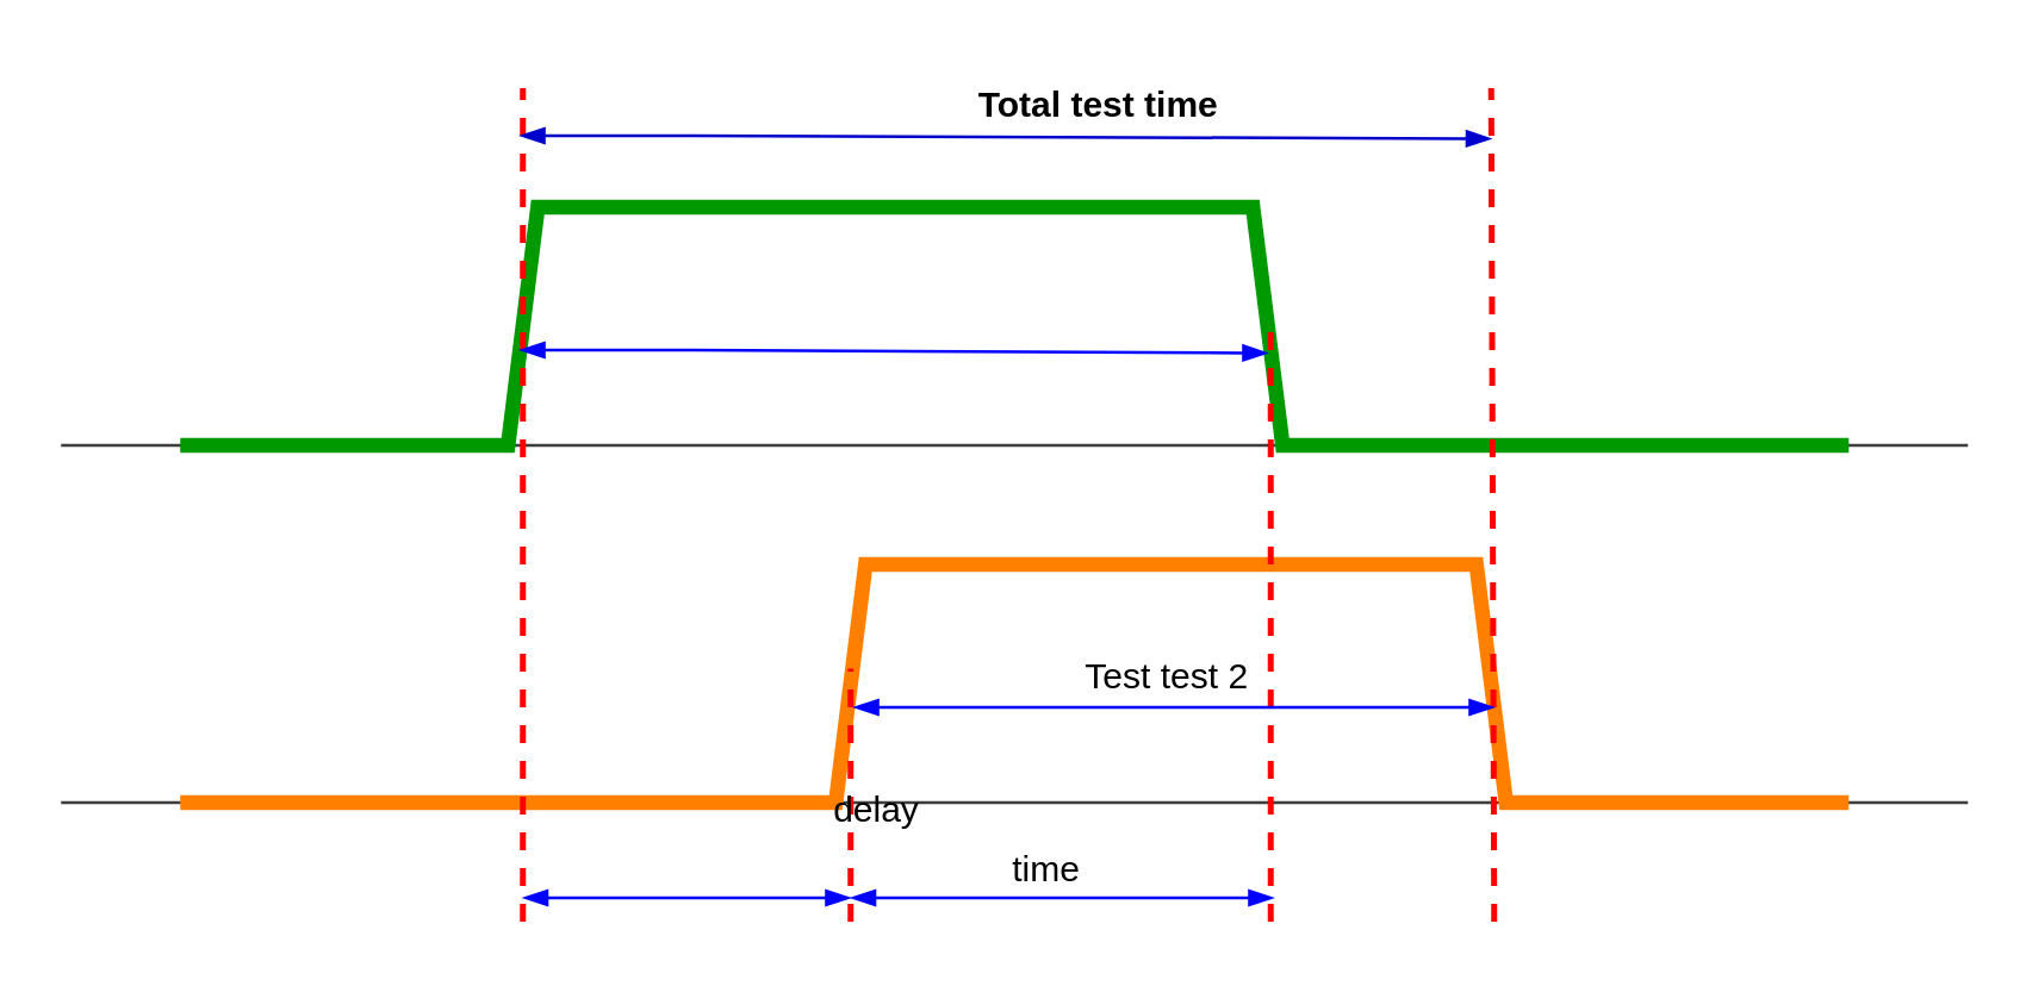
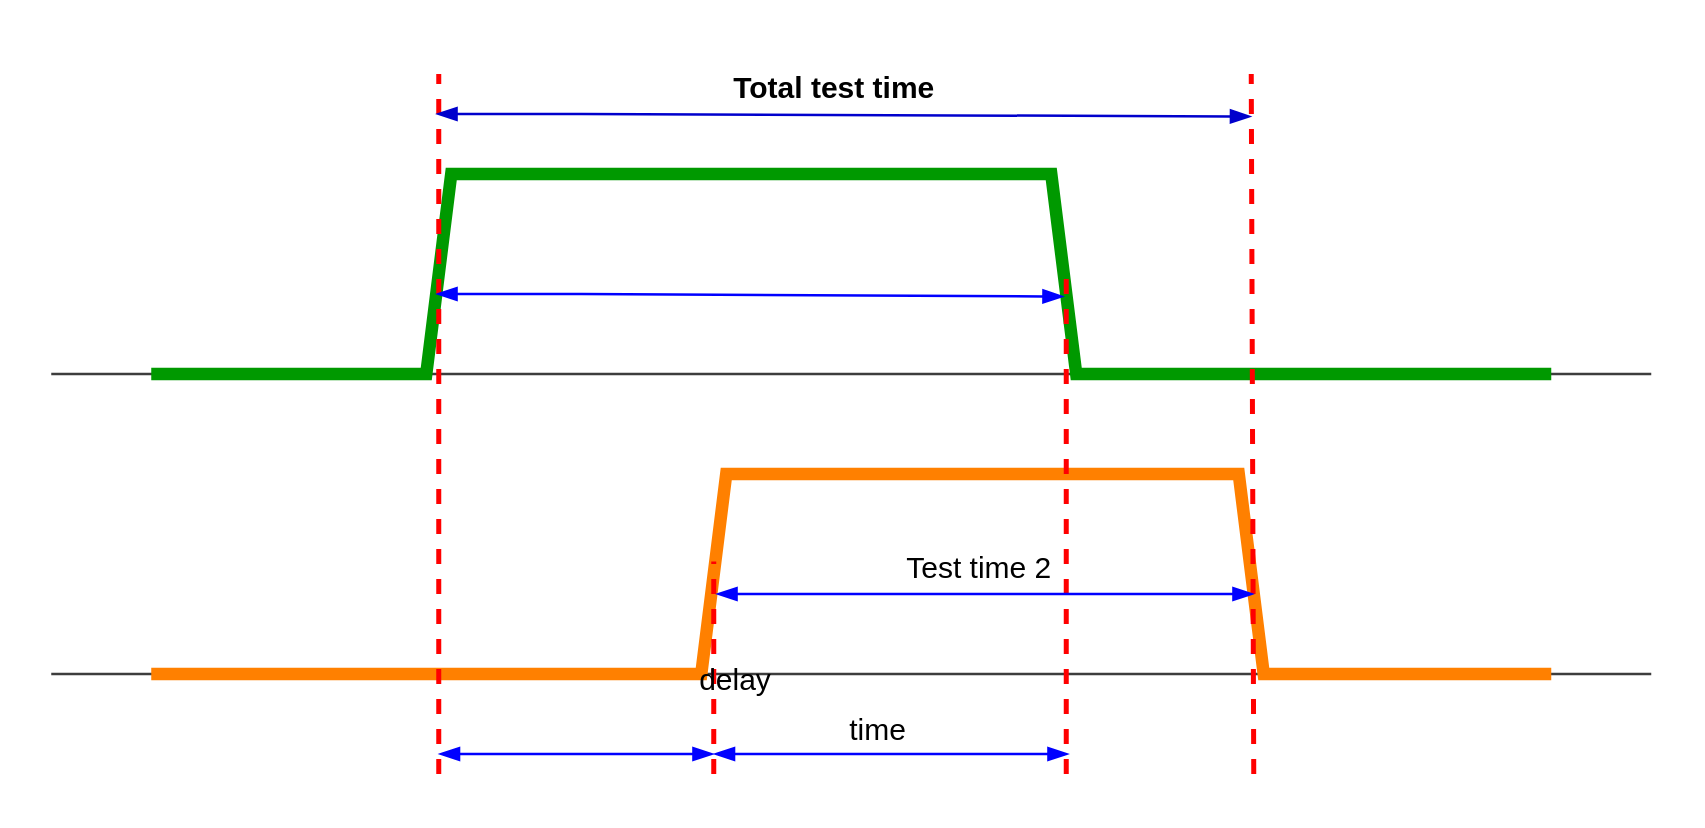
- <mxCell id="15" value="Total test time" style="text;html=1;strokeColor=none;fillColor=none;align=center;verticalAlign=middle;whiteSpace=wrap;rounded=0;fontStyle=1" vertex="1" parent="1"><mxGeometry x="320" y="20" width="97" height="30" as="geometry" /></mxCell>
+ <mxCell id="15" value="Total test time" style="text;html=1;strokeColor=none;fillColor=none;align=center;verticalAlign=middle;whiteSpace=wrap;rounded=0;fontStyle=1" vertex="1" parent="1"><mxGeometry x="285" y="20" width="97" height="30" as="geometry" /></mxCell>
- <mxCell id="16" value="Test test 2" style="text;html=1;strokeColor=none;fillColor=none;align=center;verticalAlign=middle;whiteSpace=wrap;rounded=0;fontStyle=0" vertex="1" parent="1"><mxGeometry x="353" y="212" width="77" height="30" as="geometry" /></mxCell>
+ <mxCell id="16" value="Test time 2" style="text;html=1;strokeColor=none;fillColor=none;align=center;verticalAlign=middle;whiteSpace=wrap;rounded=0;fontStyle=0" vertex="1" parent="1"><mxGeometry x="353" y="212" width="77" height="30" as="geometry" /></mxCell>
